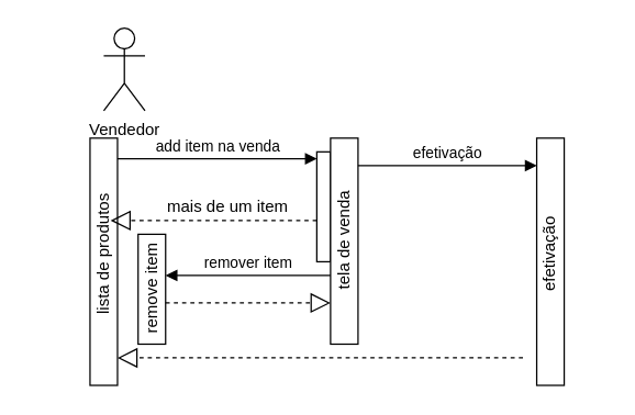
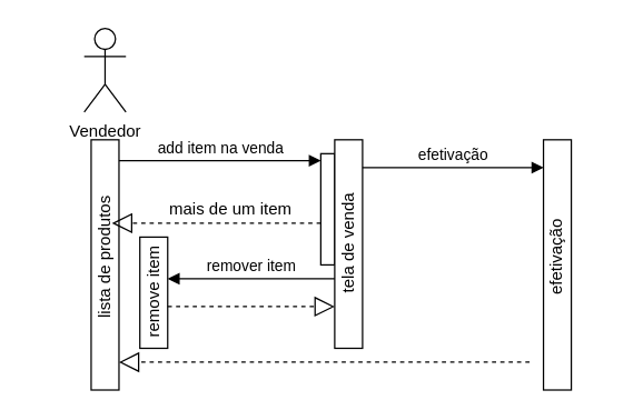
- <mxCell id="3" value="Vendedor" style="shape=umlActor;verticalLabelPosition=bottom;verticalAlign=top;html=1;" vertex="1" parent="1"><mxGeometry x="75" y="20" width="30" height="60" as="geometry" /></mxCell>
+ <mxCell id="3" value="Vendedor" style="shape=umlActor;verticalLabelPosition=bottom;verticalAlign=top;html=1;" vertex="1" parent="1"><mxGeometry x="60" y="20" width="30" height="60" as="geometry" /></mxCell>
